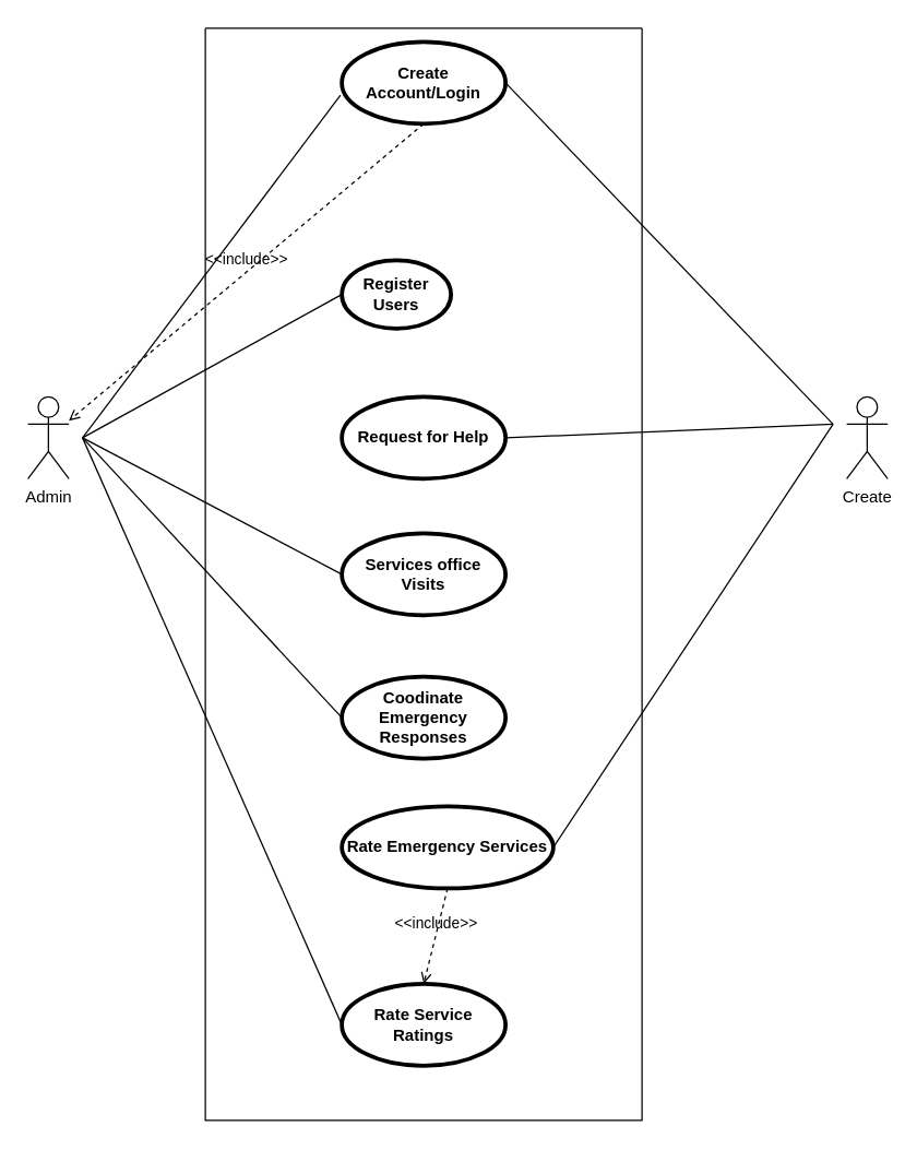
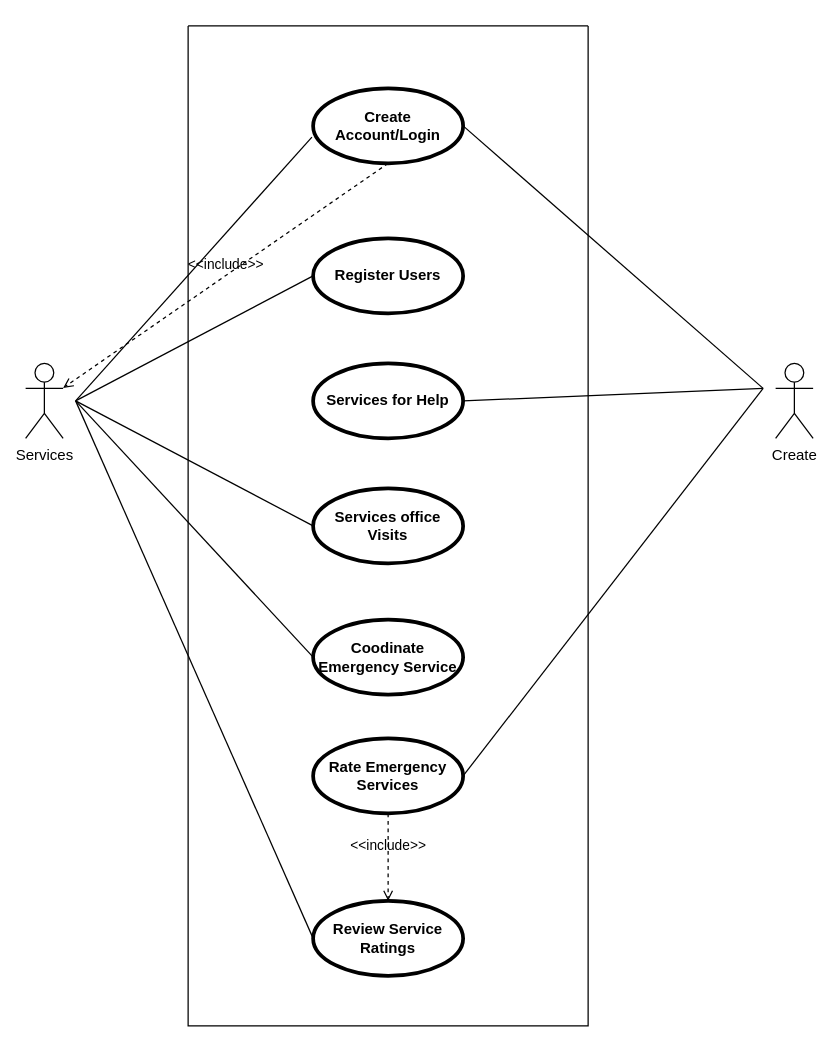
- <mxCell id="8" value="Create Account/Login" style="shape=ellipse;html=1;strokeWidth=3;fontStyle=1;whiteSpace=wrap;align=center;perimeter=ellipsePerimeter;" parent="7" vertex="1"><mxGeometry x="100" y="10" width="120" height="60" as="geometry" /></mxCell>
+ <mxCell id="8" value="Create Account/Login" style="shape=ellipse;html=1;strokeWidth=3;fontStyle=1;whiteSpace=wrap;align=center;perimeter=ellipsePerimeter;" parent="7" vertex="1"><mxGeometry x="100" y="50" width="120" height="60" as="geometry" /></mxCell>
- <mxCell id="4" value="Register Users" style="shape=ellipse;html=1;strokeWidth=3;fontStyle=1;whiteSpace=wrap;align=center;perimeter=ellipsePerimeter;" parent="1" vertex="1"><mxGeometry x="250" y="190" width="80" height="50" as="geometry" /></mxCell>
+ <mxCell id="4" value="Register Users" style="shape=ellipse;html=1;strokeWidth=3;fontStyle=1;whiteSpace=wrap;align=center;perimeter=ellipsePerimeter;" parent="1" vertex="1"><mxGeometry x="250" y="190" width="120" height="60" as="geometry" /></mxCell>
- <mxCell id="5" value="Request for Help" style="shape=ellipse;html=1;strokeWidth=3;fontStyle=1;whiteSpace=wrap;align=center;perimeter=ellipsePerimeter;" parent="1" vertex="1"><mxGeometry x="250" y="290" width="120" height="60" as="geometry" /></mxCell>
+ <mxCell id="5" value="Services for Help" style="shape=ellipse;html=1;strokeWidth=3;fontStyle=1;whiteSpace=wrap;align=center;perimeter=ellipsePerimeter;" parent="1" vertex="1"><mxGeometry x="250" y="290" width="120" height="60" as="geometry" /></mxCell>
- <mxCell id="2" value="Admin" style="shape=umlActor;html=1;verticalLabelPosition=bottom;verticalAlign=top;align=center;" parent="1" vertex="1"><mxGeometry x="20" y="290" width="30" height="60" as="geometry" /></mxCell>
+ <mxCell id="2" value="Services" style="shape=umlActor;html=1;verticalLabelPosition=bottom;verticalAlign=top;align=center;" parent="1" vertex="1"><mxGeometry x="20" y="290" width="30" height="60" as="geometry" /></mxCell>
- <mxCell id="9" value="Coodinate Emergency Responses" style="shape=ellipse;html=1;strokeWidth=3;fontStyle=1;whiteSpace=wrap;align=center;perimeter=ellipsePerimeter;" parent="7" vertex="1"><mxGeometry x="100" y="475" width="120" height="60" as="geometry" /></mxCell>
+ <mxCell id="9" value="Coodinate Emergency Service" style="shape=ellipse;html=1;strokeWidth=3;fontStyle=1;whiteSpace=wrap;align=center;perimeter=ellipsePerimeter;" parent="7" vertex="1"><mxGeometry x="100" y="475" width="120" height="60" as="geometry" /></mxCell>
- <mxCell id="10" value="Rate Emergency Services" style="shape=ellipse;html=1;strokeWidth=3;fontStyle=1;whiteSpace=wrap;align=center;perimeter=ellipsePerimeter;" parent="7" vertex="1"><mxGeometry x="100" y="570" width="155" height="60" as="geometry" /></mxCell>
+ <mxCell id="10" value="Rate Emergency Services" style="shape=ellipse;html=1;strokeWidth=3;fontStyle=1;whiteSpace=wrap;align=center;perimeter=ellipsePerimeter;" parent="7" vertex="1"><mxGeometry x="100" y="570" width="120" height="60" as="geometry" /></mxCell>
- <mxCell id="11" value="Rate Service Ratings" style="shape=ellipse;html=1;strokeWidth=3;fontStyle=1;whiteSpace=wrap;align=center;perimeter=ellipsePerimeter;" parent="7" vertex="1"><mxGeometry x="100" y="700" width="120" height="60" as="geometry" /></mxCell>
+ <mxCell id="11" value="Review Service Ratings" style="shape=ellipse;html=1;strokeWidth=3;fontStyle=1;whiteSpace=wrap;align=center;perimeter=ellipsePerimeter;" parent="7" vertex="1"><mxGeometry x="100" y="700" width="120" height="60" as="geometry" /></mxCell>
